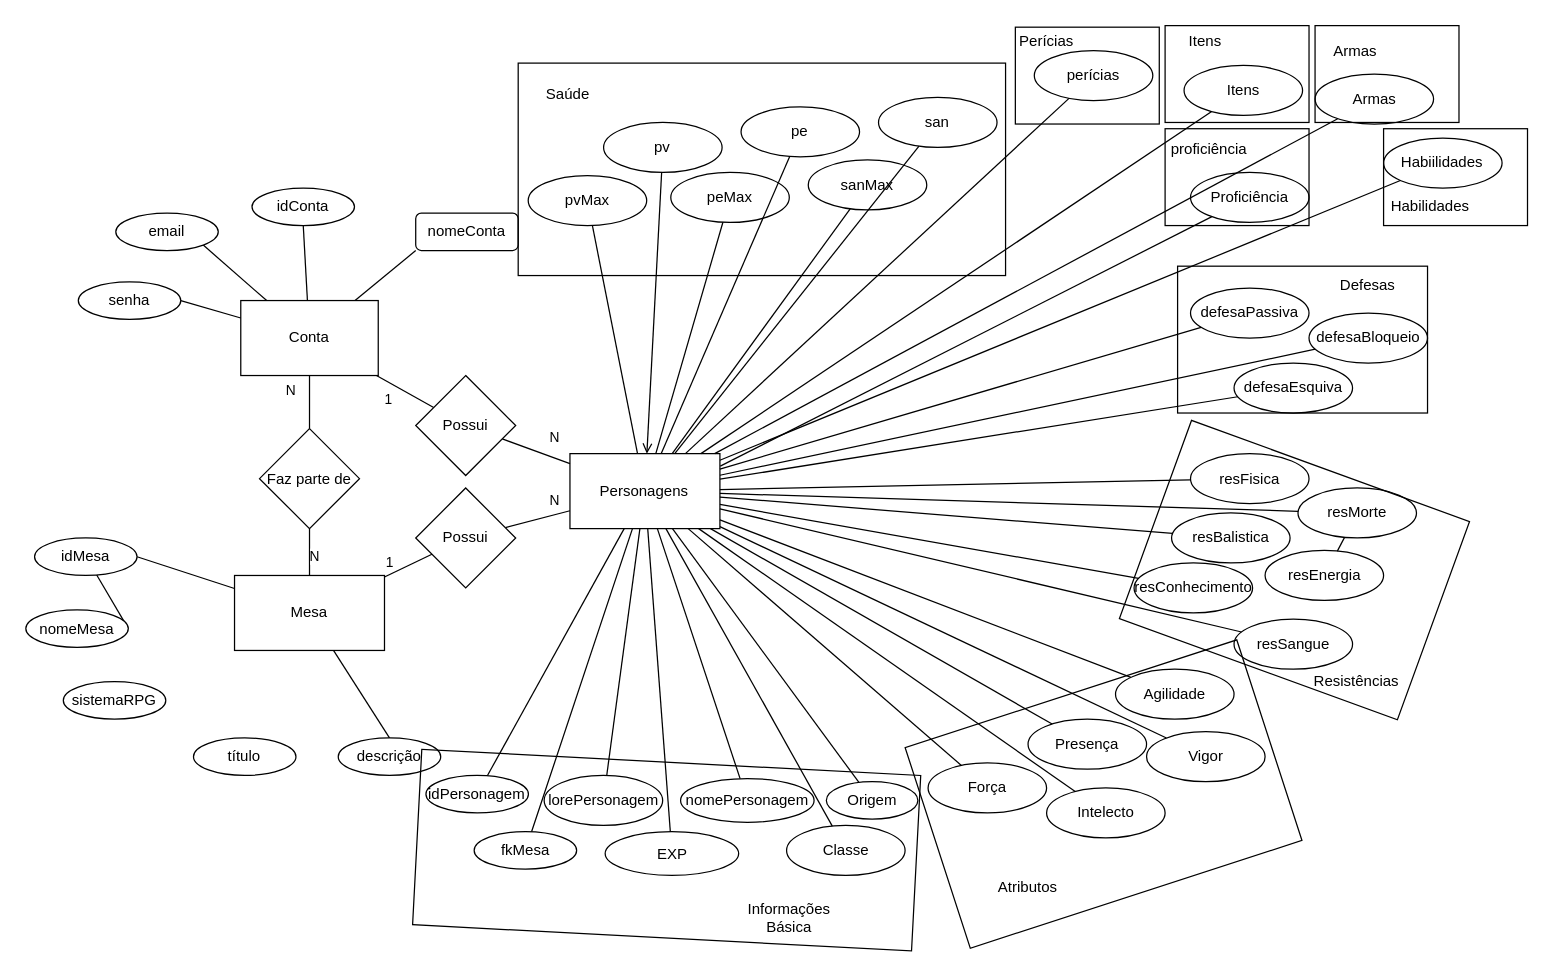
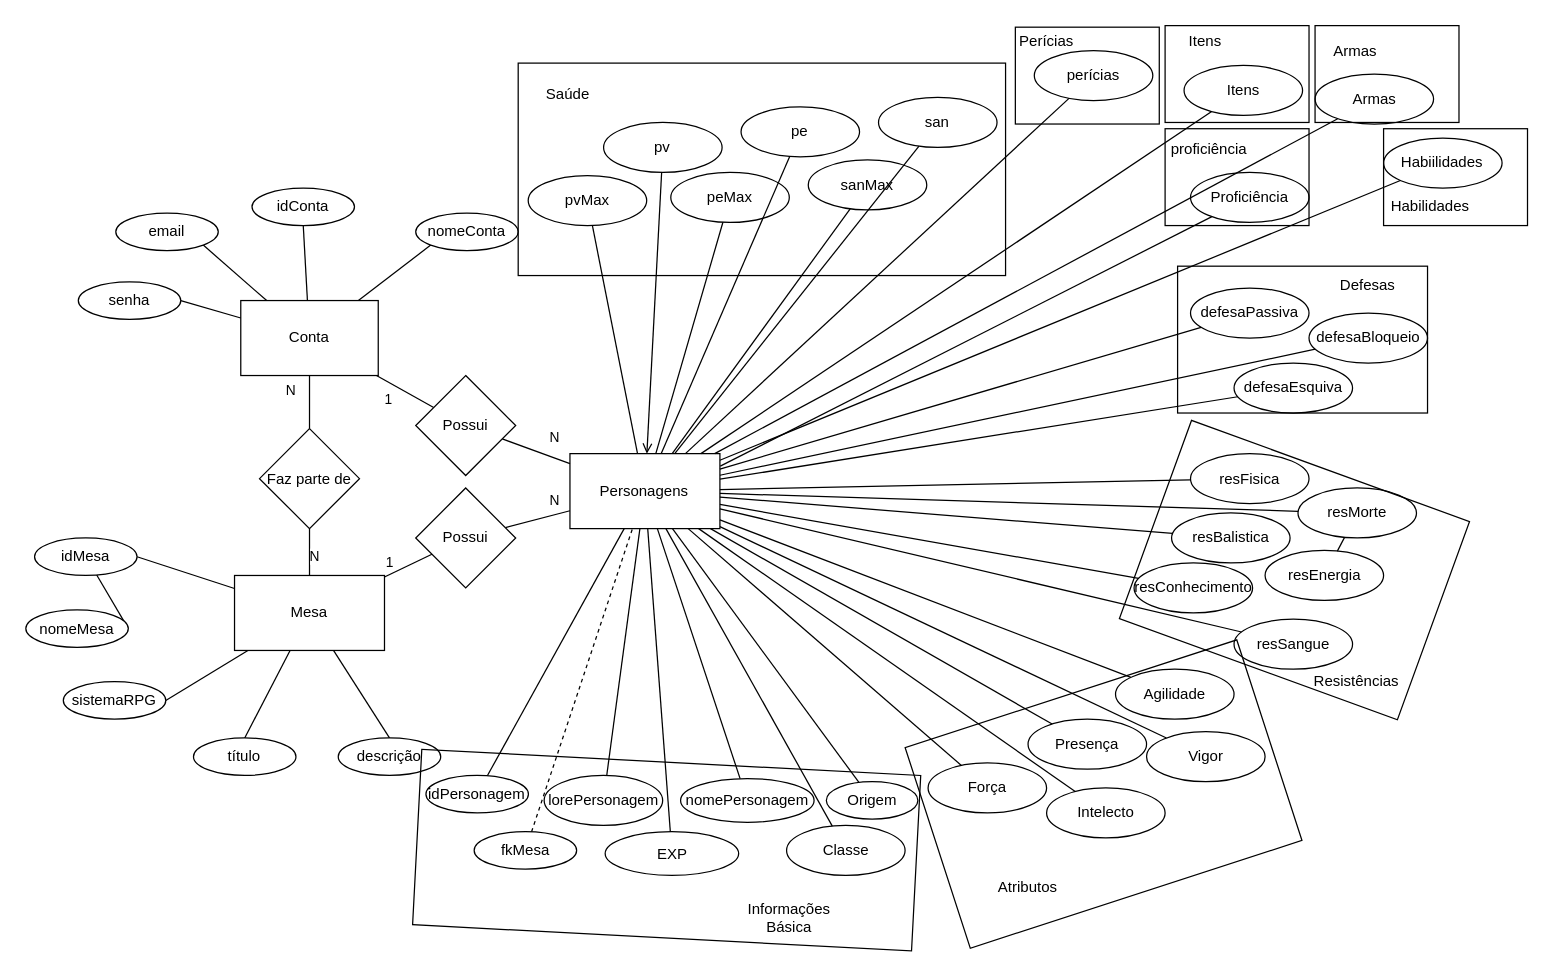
- <mxCell id="24" value="nomeConta" style="whiteSpace=wrap;html=1;rounded=1;" vertex="1" parent="1"><mxGeometry x="332" y="170" width="82" height="30" as="geometry" /></mxCell>
+ <mxCell id="24" value="nomeConta" style="ellipse;whiteSpace=wrap;html=1;" vertex="1" parent="1"><mxGeometry x="332" y="170" width="82" height="30" as="geometry" /></mxCell>
+ <mxCell id="25" style="edgeStyle=none;rounded=0;orthogonalLoop=1;jettySize=auto;html=1;exitX=1;exitY=0.5;exitDx=0;exitDy=0;endArrow=none;endFill=0;" edge="1" parent="1" source="26" target="3"><mxGeometry relative="1" as="geometry" /></mxCell>
- <mxCell id="41" style="edgeStyle=none;rounded=0;orthogonalLoop=1;jettySize=auto;html=1;endArrow=none;endFill=0;" edge="1" parent="1" source="42" target="4"><mxGeometry relative="1" as="geometry" /></mxCell>
+ <mxCell id="41" style="edgeStyle=none;rounded=0;orthogonalLoop=1;jettySize=auto;html=1;endArrow=none;endFill=0;dashed=1;" edge="1" parent="1" source="42" target="4"><mxGeometry relative="1" as="geometry" /></mxCell>
+ <mxCell id="27" style="edgeStyle=none;rounded=0;orthogonalLoop=1;jettySize=auto;html=1;exitX=0.5;exitY=0;exitDx=0;exitDy=0;endArrow=none;endFill=0;" edge="1" parent="1" source="28" target="3"><mxGeometry relative="1" as="geometry" /></mxCell>
